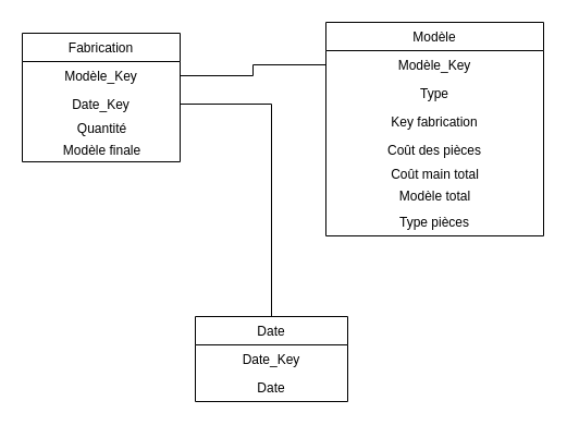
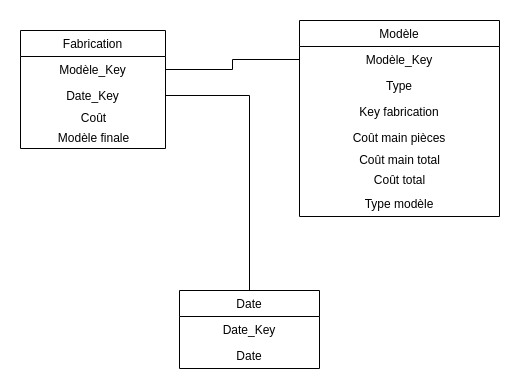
- <mxCell id="6" value="Quantité" style="text;html=1;align=center;verticalAlign=middle;resizable=0;points=[];autosize=1;strokeColor=none;fontSize=12;" vertex="1" parent="3"><mxGeometry y="78" width="145" height="20" as="geometry" /></mxCell>
+ <mxCell id="6" value="Coût" style="text;html=1;align=center;verticalAlign=middle;resizable=0;points=[];autosize=1;strokeColor=none;fontSize=12;" vertex="1" parent="3"><mxGeometry y="78" width="145" height="20" as="geometry" /></mxCell>
- <mxCell id="16" value="Coût des pièces" style="text;strokeColor=none;fillColor=none;align=center;verticalAlign=top;spacingLeft=4;spacingRight=4;overflow=hidden;rotatable=0;points=[[0,0.5],[1,0.5]];portConstraint=eastwest;" parent="12" vertex="1"><mxGeometry y="104" width="200" height="26" as="geometry" /></mxCell>
+ <mxCell id="16" value="Coût main pièces" style="text;strokeColor=none;fillColor=none;align=center;verticalAlign=top;spacingLeft=4;spacingRight=4;overflow=hidden;rotatable=0;points=[[0,0.5],[1,0.5]];portConstraint=eastwest;" parent="12" vertex="1"><mxGeometry y="104" width="200" height="26" as="geometry" /></mxCell>
- <mxCell id="18" value="Modèle total" style="text;html=1;align=center;verticalAlign=middle;resizable=0;points=[];autosize=1;strokeColor=none;fontSize=12;" parent="12" vertex="1"><mxGeometry y="150" width="200" height="20" as="geometry" /></mxCell>
+ <mxCell id="18" value="Coût total" style="text;html=1;align=center;verticalAlign=middle;resizable=0;points=[];autosize=1;strokeColor=none;fontSize=12;" parent="12" vertex="1"><mxGeometry y="150" width="200" height="20" as="geometry" /></mxCell>
- <mxCell id="19" value="Type pièces" style="text;strokeColor=none;fillColor=none;align=center;verticalAlign=top;spacingLeft=4;spacingRight=4;overflow=hidden;rotatable=0;points=[[0,0.5],[1,0.5]];portConstraint=eastwest;" parent="12" vertex="1"><mxGeometry y="170" width="200" height="26" as="geometry" /></mxCell>
+ <mxCell id="19" value="Type modèle" style="text;strokeColor=none;fillColor=none;align=center;verticalAlign=top;spacingLeft=4;spacingRight=4;overflow=hidden;rotatable=0;points=[[0,0.5],[1,0.5]];portConstraint=eastwest;" parent="12" vertex="1"><mxGeometry y="170" width="200" height="26" as="geometry" /></mxCell>
